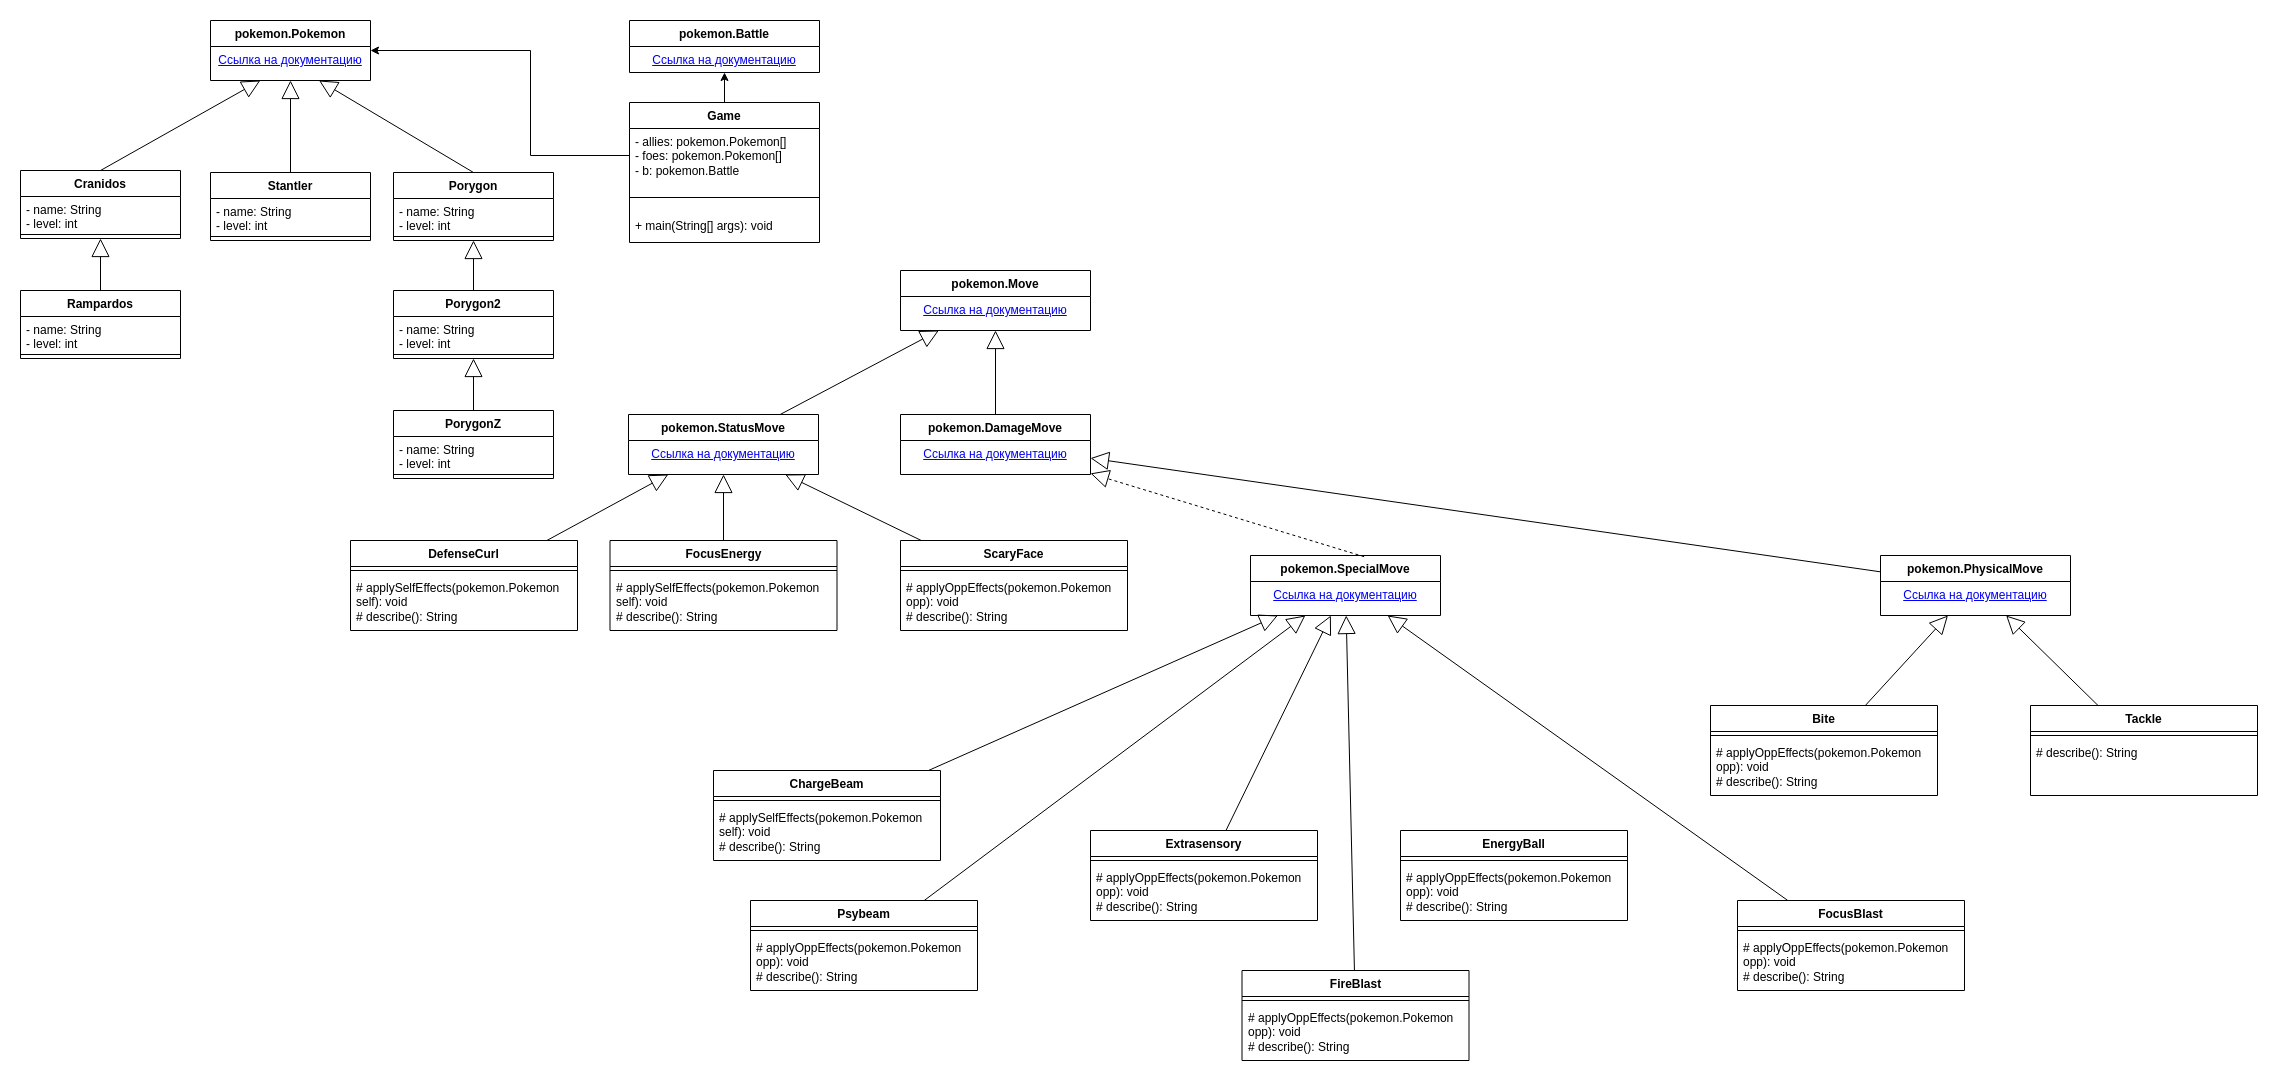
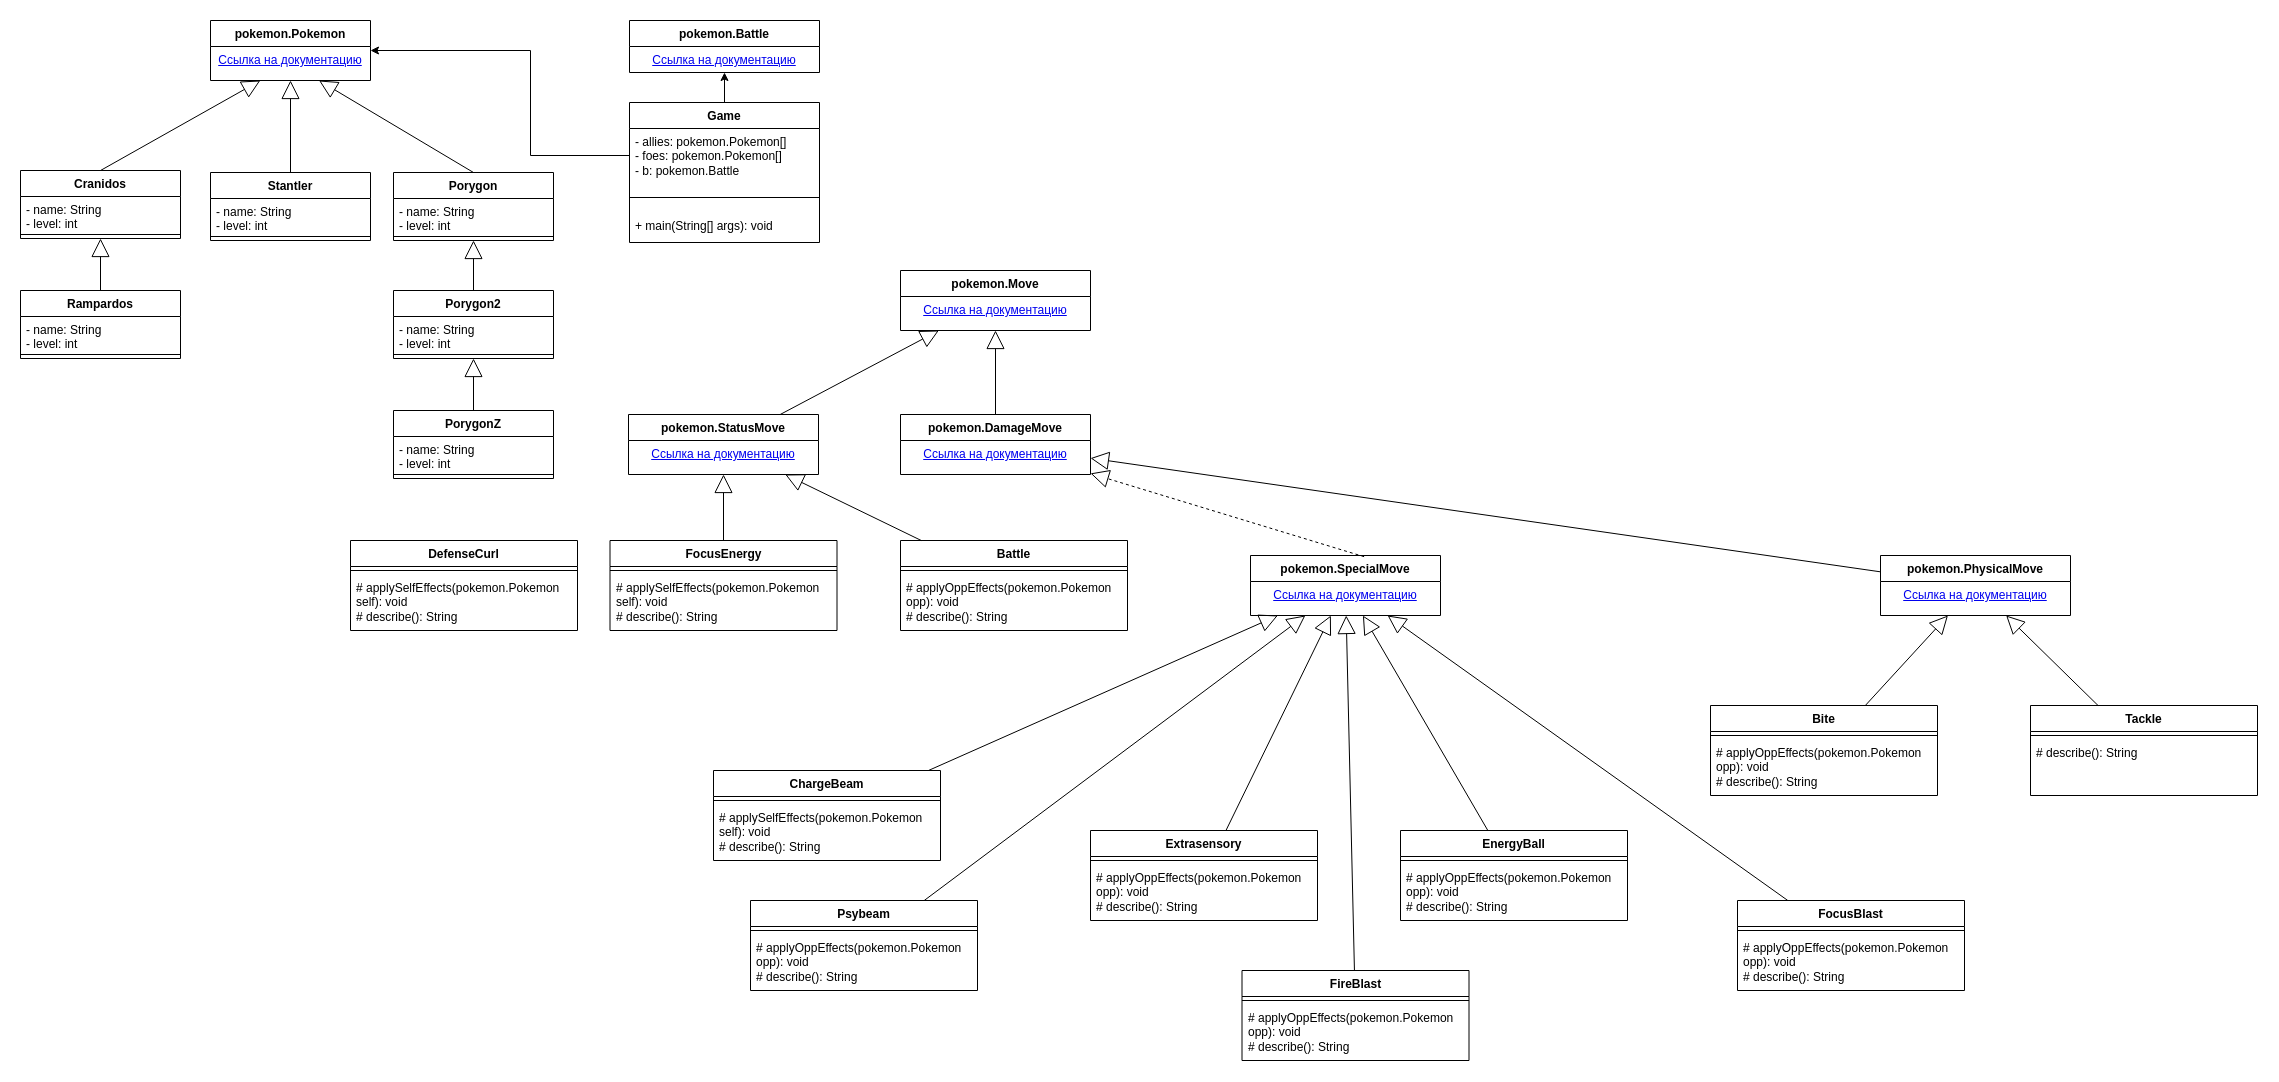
- <mxCell id="58" value="" style="endArrow=block;endSize=16;endFill=0;html=1;rounded=0;" parent="1" source="55" target="39" edge="1"><mxGeometry width="160" relative="1" as="geometry"><mxPoint x="810" y="502" as="sourcePoint" /><mxPoint x="810" y="450" as="targetPoint" /></mxGeometry></mxCell>
- <mxCell id="79" value="ScaryFace" style="swimlane;fontStyle=1;align=center;verticalAlign=top;childLayout=stackLayout;horizontal=1;startSize=26;horizontalStack=0;resizeParent=1;resizeParentMax=0;resizeLast=0;collapsible=1;marginBottom=0;whiteSpace=wrap;html=1;" parent="1" vertex="1"><mxGeometry x="900" y="540" width="227" height="90" as="geometry" /></mxCell>
+ <mxCell id="79" value="Battle" style="swimlane;fontStyle=1;align=center;verticalAlign=top;childLayout=stackLayout;horizontal=1;startSize=26;horizontalStack=0;resizeParent=1;resizeParentMax=0;resizeLast=0;collapsible=1;marginBottom=0;whiteSpace=wrap;html=1;" parent="1" vertex="1"><mxGeometry x="900" y="540" width="227" height="90" as="geometry" /></mxCell>
+ <mxCell id="90" value="" style="endArrow=block;endSize=16;endFill=0;html=1;rounded=0;" parent="1" source="61" target="41" edge="1"><mxGeometry width="160" relative="1" as="geometry"><mxPoint x="1540" y="791" as="sourcePoint" /><mxPoint x="1867" y="680" as="targetPoint" /></mxGeometry></mxCell>
